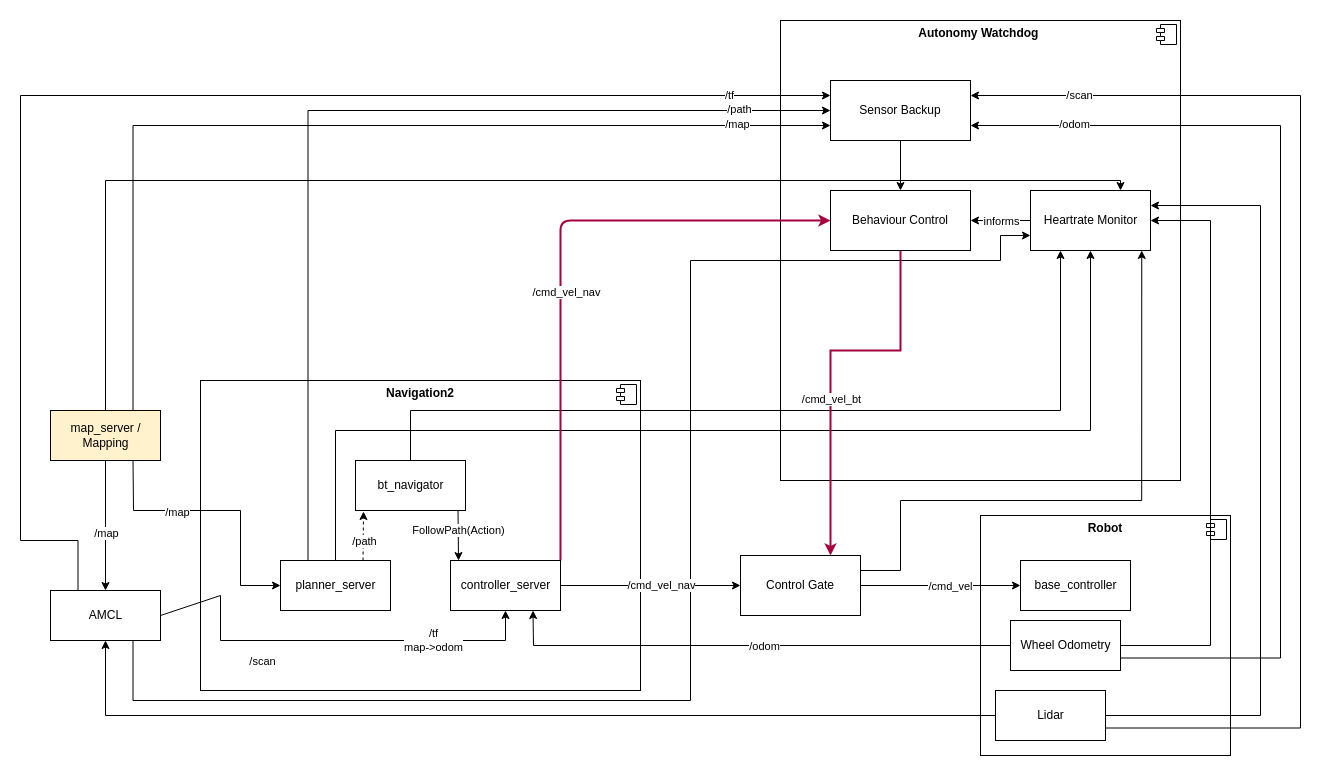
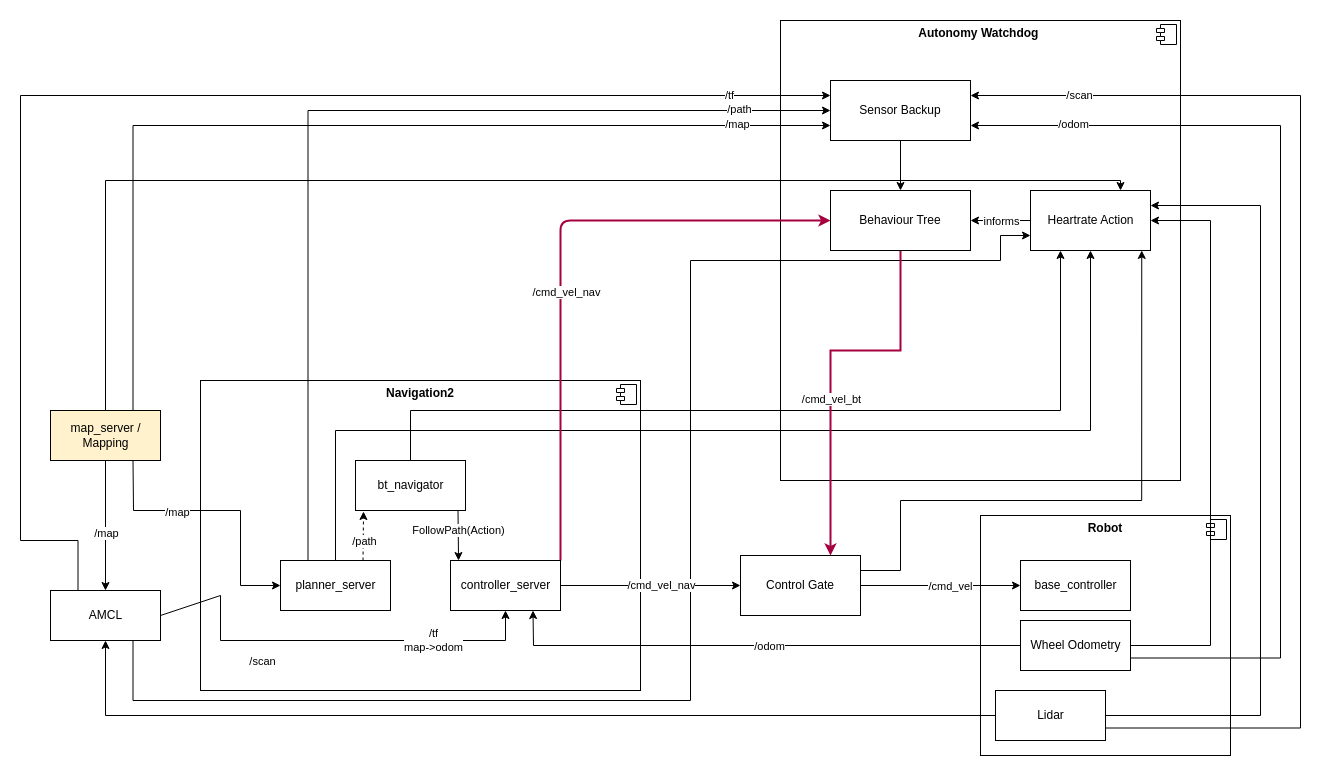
- <mxCell id="52" value="Behaviour Control" style="rounded=0;whiteSpace=wrap;html=1;" parent="1" vertex="1"><mxGeometry x="830" y="190" width="140" height="60" as="geometry" /></mxCell>
+ <mxCell id="52" value="Behaviour Tree" style="rounded=0;whiteSpace=wrap;html=1;" parent="1" vertex="1"><mxGeometry x="830" y="190" width="140" height="60" as="geometry" /></mxCell>
- <mxCell id="55" value="Heartrate Monitor" style="html=1;" parent="1" vertex="1"><mxGeometry x="1030" y="190" width="120" height="60" as="geometry" /></mxCell>
+ <mxCell id="55" value="Heartrate Action" style="html=1;" parent="1" vertex="1"><mxGeometry x="1030" y="190" width="120" height="60" as="geometry" /></mxCell>
- <mxCell id="45" value="Wheel Odometry" style="html=1;" parent="1" vertex="1"><mxGeometry x="1010" y="620" width="110" height="50" as="geometry" /></mxCell>
+ <mxCell id="45" value="Wheel Odometry" style="html=1;" parent="1" vertex="1"><mxGeometry x="1020" y="620" width="110" height="50" as="geometry" /></mxCell>
